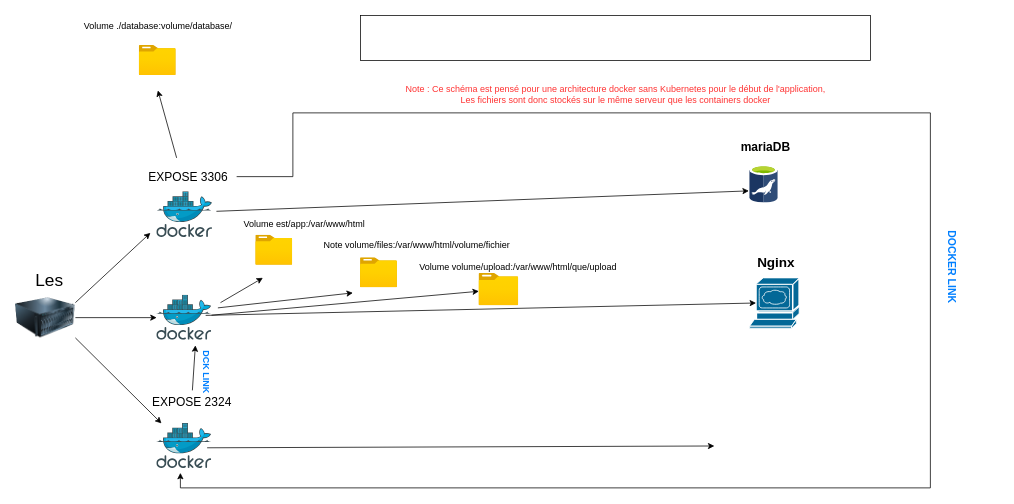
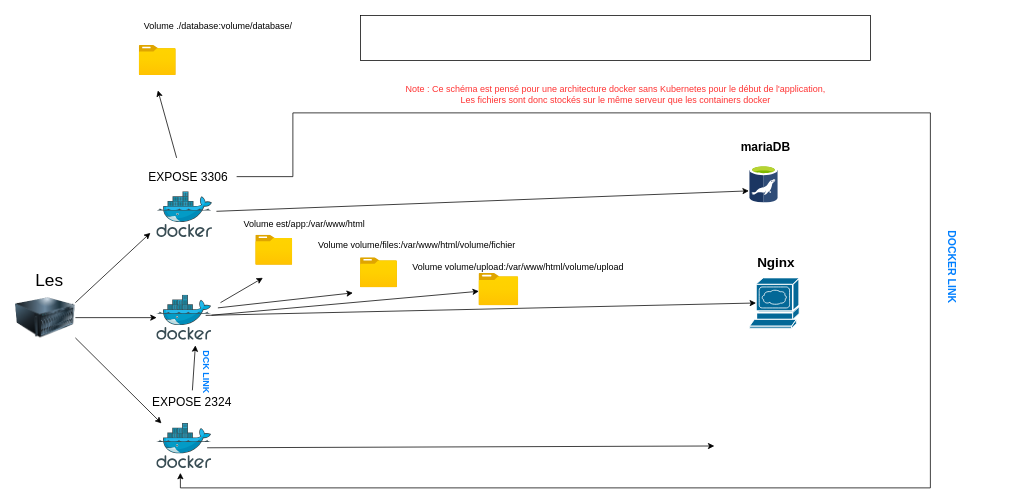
- <mxCell id="28" value="Volume ./database:volume/database/" style="text;html=1;align=center;verticalAlign=middle;resizable=0;points=[];autosize=1;strokeColor=none;fillColor=none;" vertex="1" parent="1"><mxGeometry x="99.64" y="20" width="220" height="30" as="geometry" /></mxCell>
+ <mxCell id="28" value="Volume ./database:volume/database/" style="text;html=1;align=center;verticalAlign=middle;resizable=0;points=[];autosize=1;strokeColor=none;fillColor=none;" vertex="1" parent="1"><mxGeometry x="179.64" y="20" width="220" height="30" as="geometry" /></mxCell>
- <mxCell id="32" value="Note volume/files:/var/www/html/volume/fichier" style="text;html=1;align=center;verticalAlign=middle;resizable=0;points=[];autosize=1;strokeColor=none;fillColor=none;" vertex="1" parent="1"><mxGeometry x="410" y="311" width="290" height="30" as="geometry" /></mxCell>
+ <mxCell id="32" value="Volume volume/files:/var/www/html/volume/fichier" style="text;html=1;align=center;verticalAlign=middle;resizable=0;points=[];autosize=1;strokeColor=none;fillColor=none;" vertex="1" parent="1"><mxGeometry x="410" y="311" width="290" height="30" as="geometry" /></mxCell>
- <mxCell id="36" value="Volume volume/upload:/var/www/html/que/upload" style="text;html=1;align=center;verticalAlign=middle;resizable=0;points=[];autosize=1;strokeColor=none;fillColor=none;" vertex="1" parent="1"><mxGeometry x="540" y="341" width="300" height="30" as="geometry" /></mxCell>
+ <mxCell id="36" value="Volume volume/upload:/var/www/html/volume/upload" style="text;html=1;align=center;verticalAlign=middle;resizable=0;points=[];autosize=1;strokeColor=none;fillColor=none;" vertex="1" parent="1"><mxGeometry x="540" y="341" width="300" height="30" as="geometry" /></mxCell>
